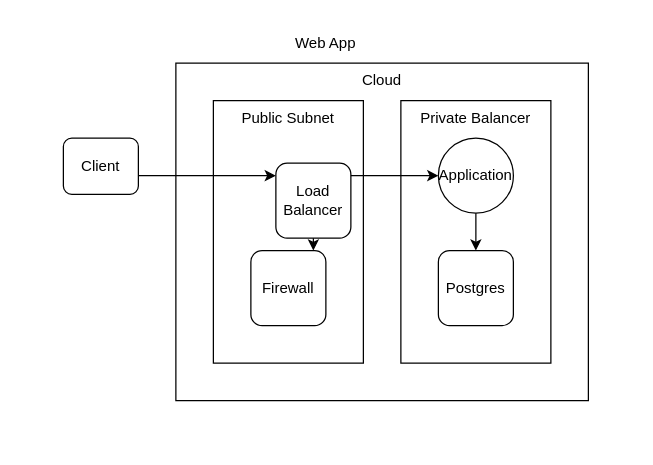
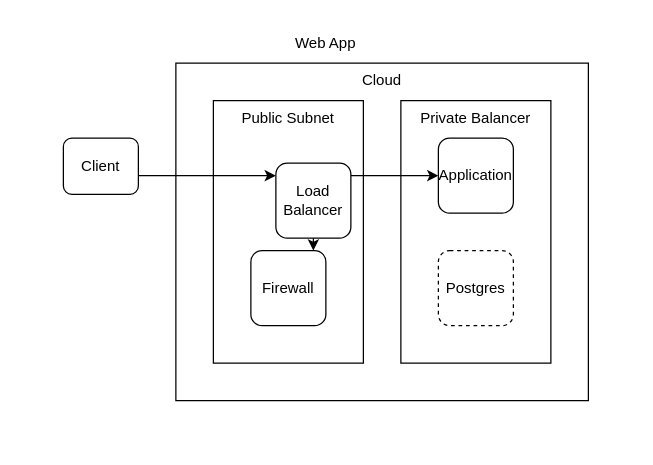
- <mxCell style="ellipse;whiteSpace=wrap;verticalAlign=middle;align=center;" id="9" parent="8" value="Application" vertex="1"><mxGeometry as="geometry" width="60" height="60" x="30" y="30" /></mxCell>
+ <mxCell style="rounded=1;whiteSpace=wrap;verticalAlign=middle;align=center;" id="9" parent="8" value="Application" vertex="1"><mxGeometry as="geometry" width="60" height="60" x="30" y="30" /></mxCell>
- <mxCell id="14" source="9" target="10" parent="1" edge="1" style="edgeStyle=orthogonalEdgeStyle;"><mxGeometry relative="1" as="geometry"><Array as="points"><mxPoint x="380" y="185" /><mxPoint x="380" y="185" /></Array></mxGeometry></mxCell>
- <mxCell style="rounded=1;whiteSpace=wrap;verticalAlign=middle;align=center;" id="10" parent="8" value="Postgres" vertex="1"><mxGeometry as="geometry" width="60" height="60" x="30" y="120" /></mxCell>
+ <mxCell style="rounded=1;whiteSpace=wrap;verticalAlign=middle;align=center;dashed=1;" id="10" parent="8" value="Postgres" vertex="1"><mxGeometry as="geometry" width="60" height="60" x="30" y="120" /></mxCell>
